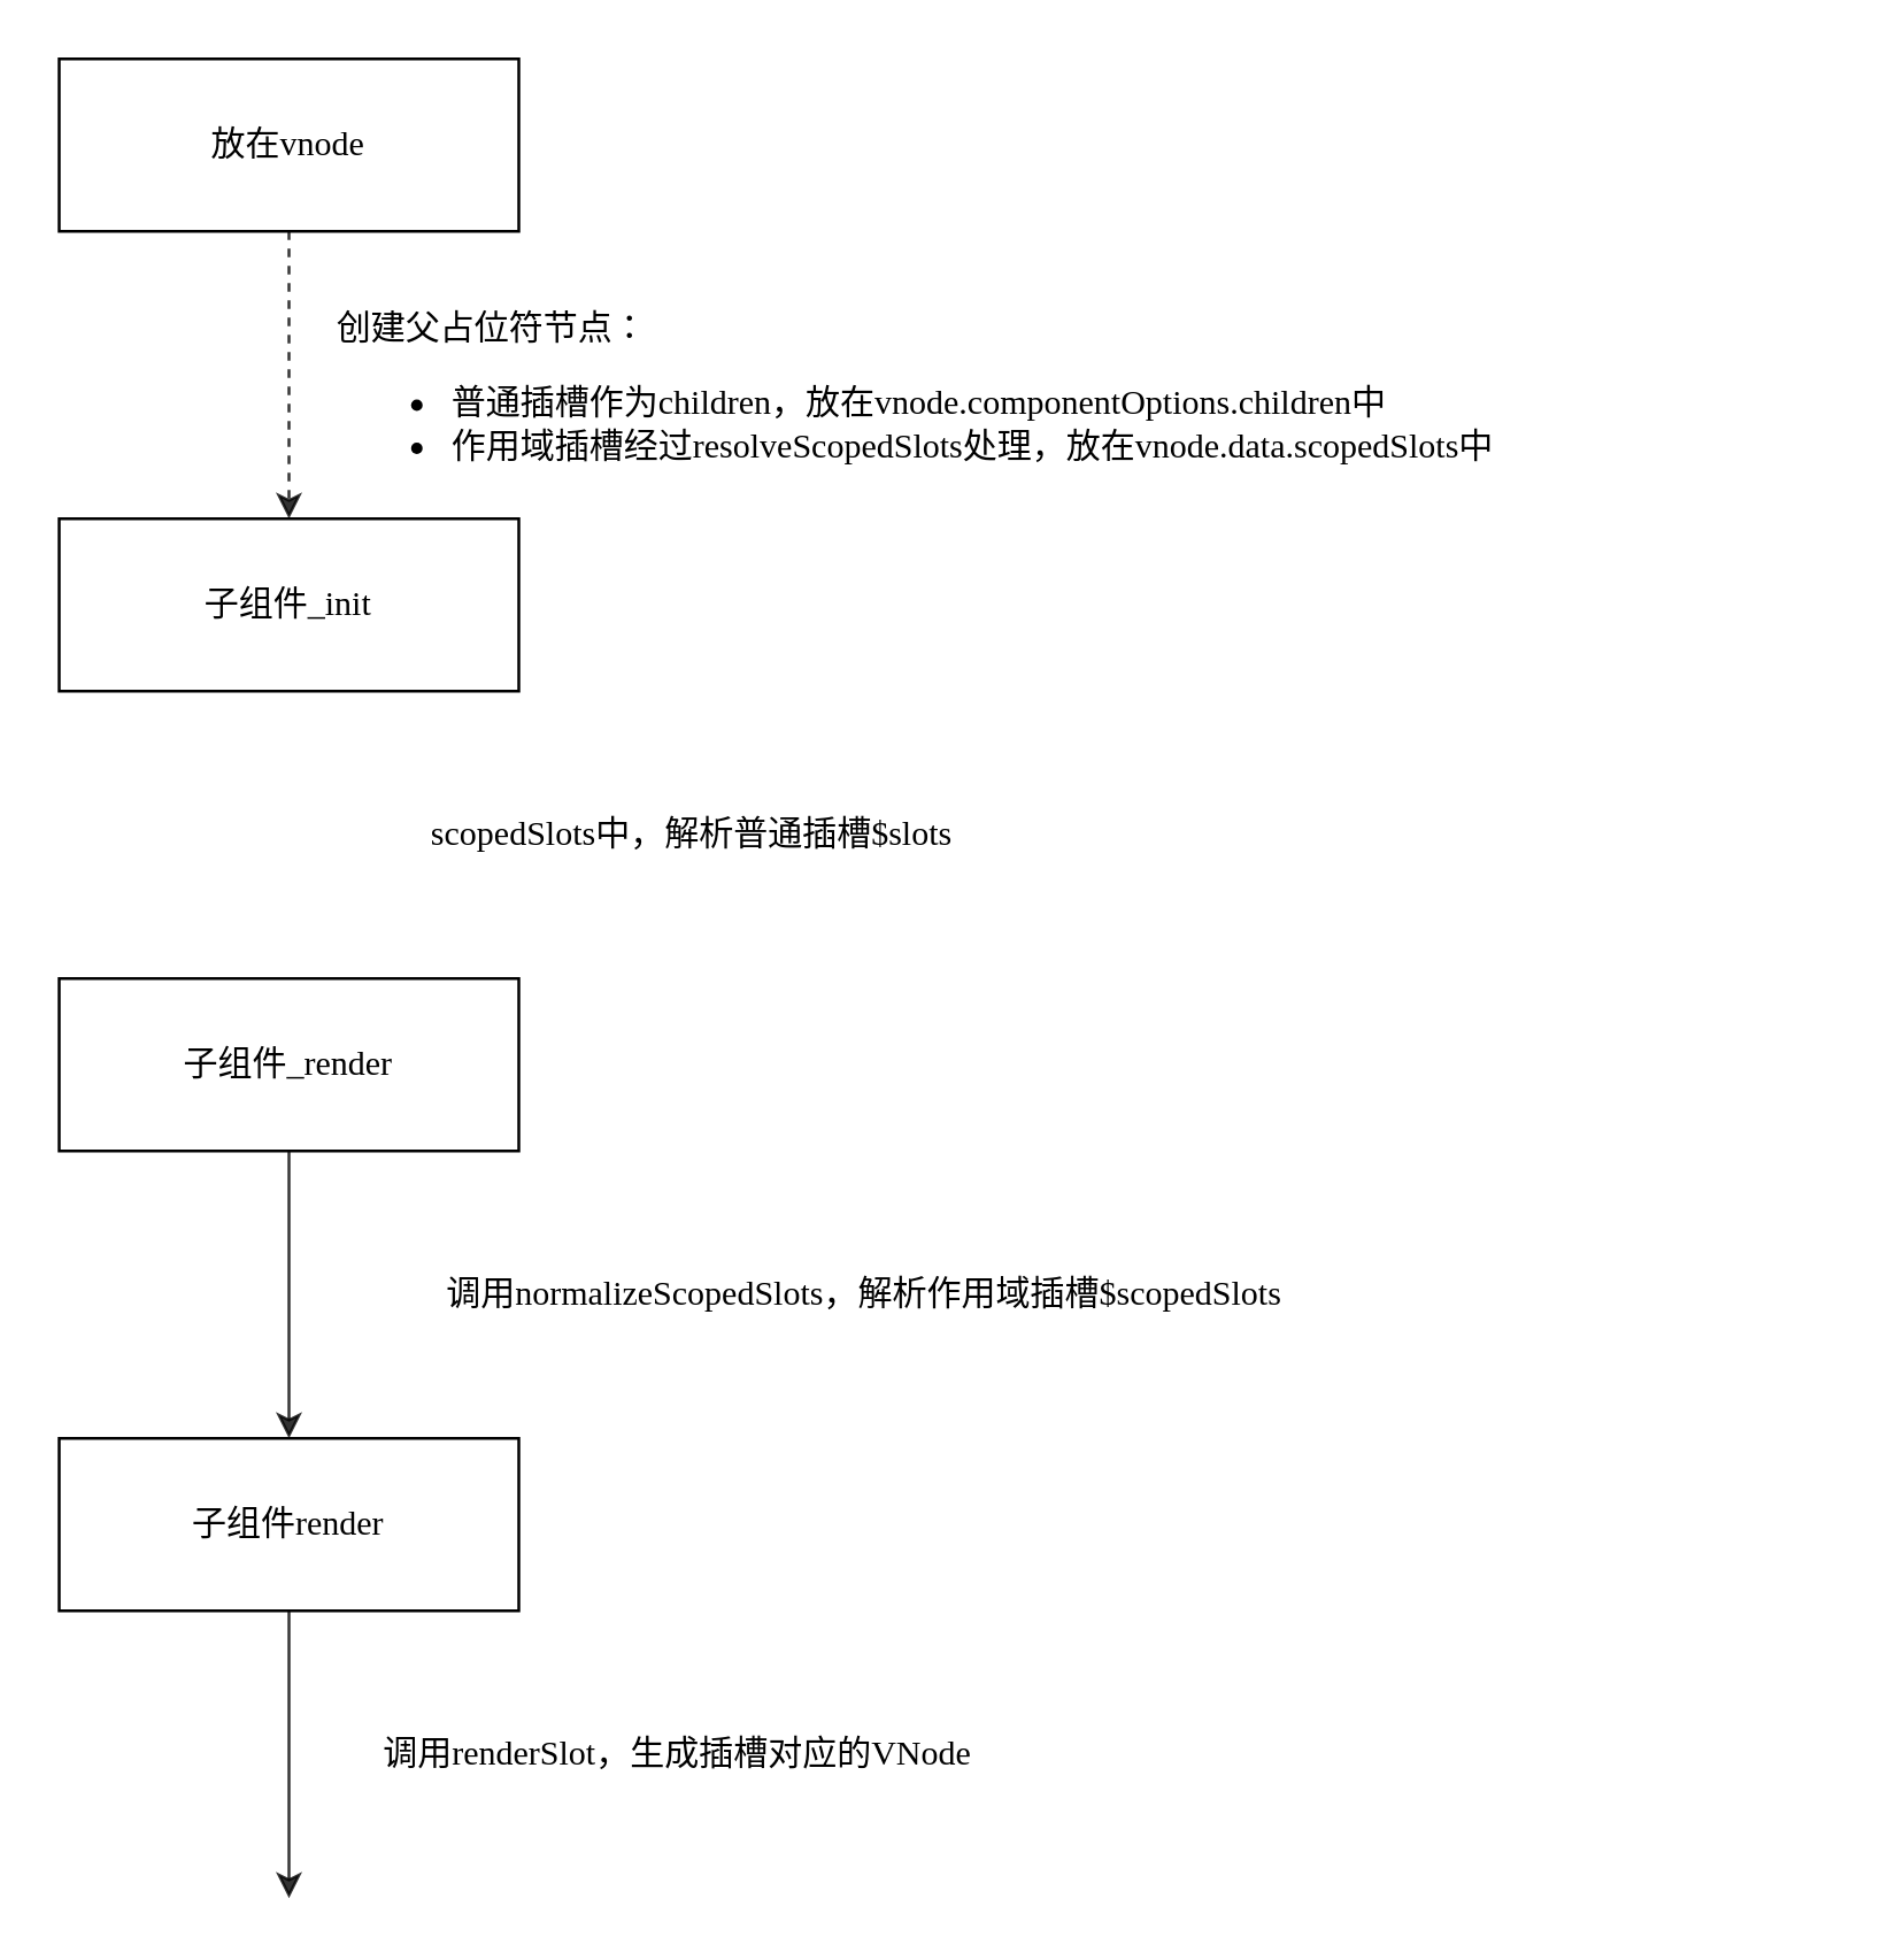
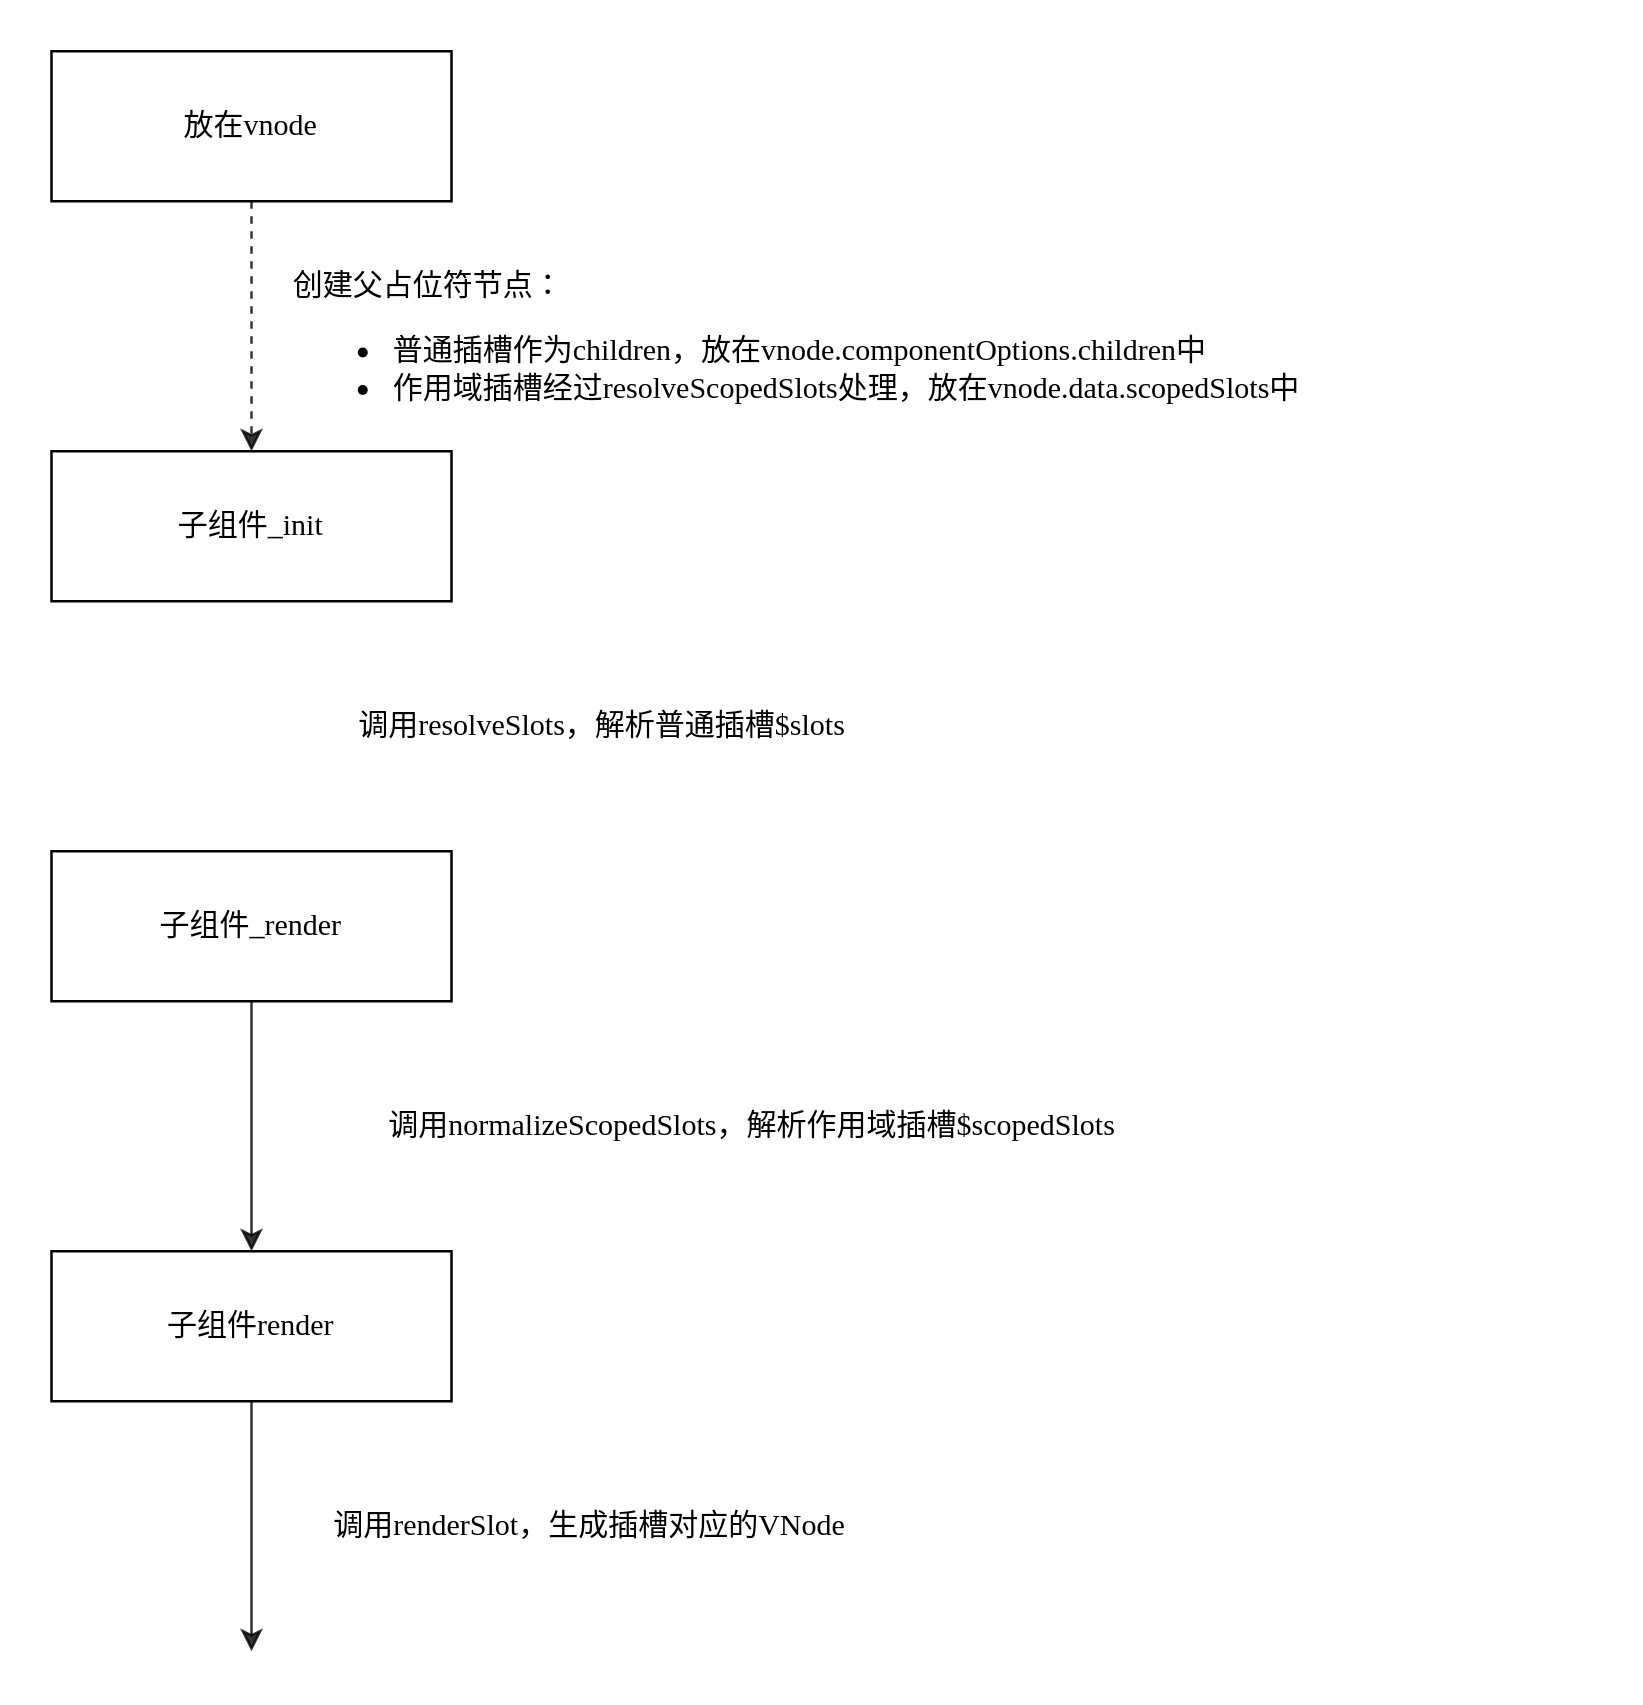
- <mxCell id="7" value="scopedSlots中，解析普通插槽$slots" style="text;html=1;align=center;verticalAlign=middle;resizable=0;points=[];autosize=1;fontFamily=Lucida Console;" vertex="1" parent="1"><mxGeometry x="115" y="280" width="250" height="20" as="geometry" /></mxCell>
+ <mxCell id="7" value="调用resolveSlots，解析普通插槽$slots" style="text;html=1;align=center;verticalAlign=middle;resizable=0;points=[];autosize=1;fontFamily=Lucida Console;" vertex="1" parent="1"><mxGeometry x="115" y="280" width="250" height="20" as="geometry" /></mxCell>
